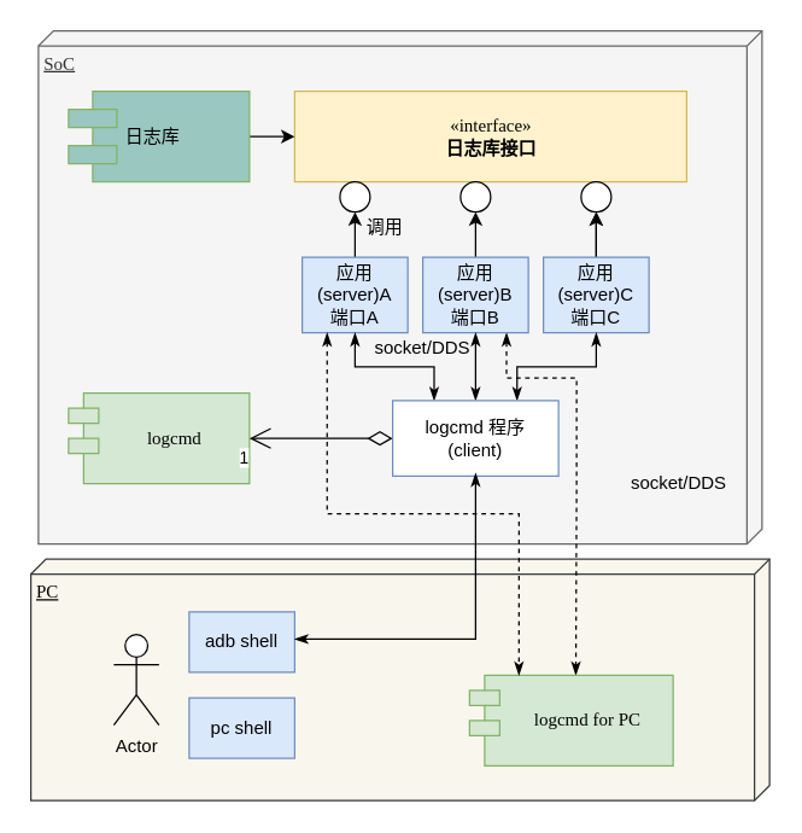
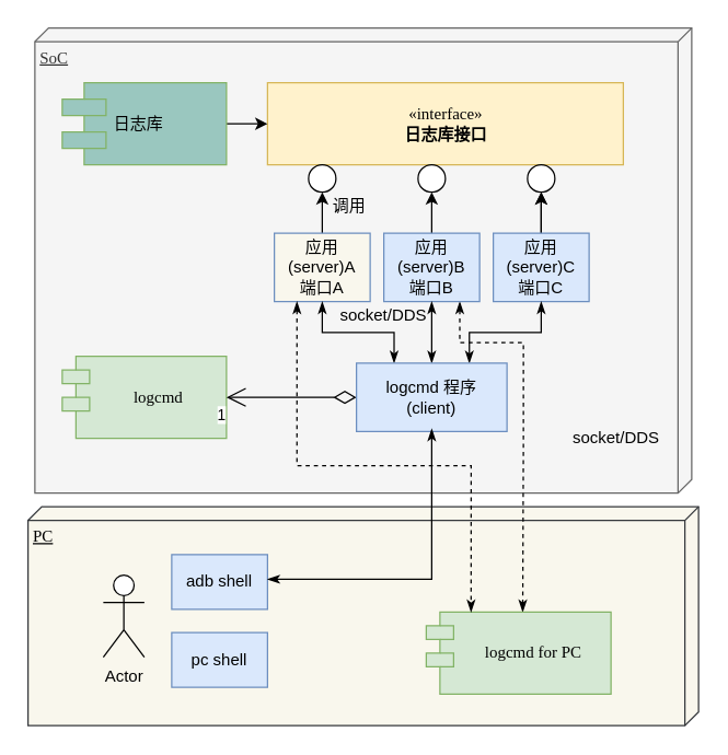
- <mxCell id="10" value="应用(server)A&lt;div&gt;端口A&lt;/div&gt;" style="html=1;whiteSpace=wrap;fillColor=#dae8fc;strokeColor=#6c8ebf;" vertex="1" parent="1"><mxGeometry x="200" y="170" width="70" height="50" as="geometry" /></mxCell>
+ <mxCell id="10" value="应用(server)A&lt;div&gt;端口A&lt;/div&gt;" style="html=1;whiteSpace=wrap;fillColor=#f9f7ed;strokeColor=#6c8ebf;" vertex="1" parent="1"><mxGeometry x="200" y="170" width="70" height="50" as="geometry" /></mxCell>
- <mxCell id="25" value="logcmd 程序&lt;div&gt;(client)&lt;/div&gt;" style="html=1;whiteSpace=wrap;fillColor=#ffffff;strokeColor=#6c8ebf;" vertex="1" parent="1"><mxGeometry x="260" y="265" width="110" height="50" as="geometry" /></mxCell>
+ <mxCell id="25" value="logcmd 程序&lt;div&gt;(client)&lt;/div&gt;" style="html=1;whiteSpace=wrap;fillColor=#dae8fc;strokeColor=#6c8ebf;" vertex="1" parent="1"><mxGeometry x="260" y="265" width="110" height="50" as="geometry" /></mxCell>
